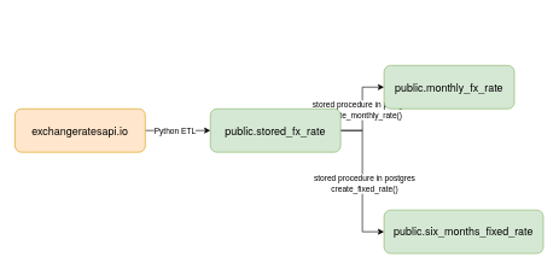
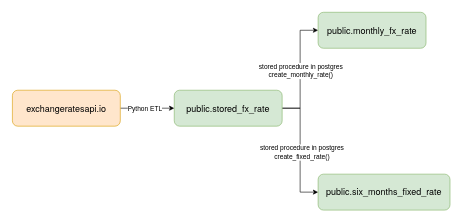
- <mxCell id="10" value="&lt;div&gt;&lt;font face=&quot;helvetica neue&quot; style=&quot;font-size: 15px&quot;&gt;public.monthly_fx_rate&lt;/font&gt;&lt;/div&gt;" style="rounded=1;whiteSpace=wrap;html=1;fillColor=#d5e8d4;strokeColor=#82b366;" vertex="1" parent="1"><mxGeometry x="530" y="90" width="180" height="60" as="geometry" /></mxCell>
+ <mxCell id="10" value="&lt;div&gt;&lt;font face=&quot;helvetica neue&quot; style=&quot;font-size: 15px&quot;&gt;public.monthly_fx_rate&lt;/font&gt;&lt;/div&gt;" style="rounded=1;whiteSpace=wrap;html=1;fillColor=#d5e8d4;strokeColor=#82b366;" vertex="1" parent="1"><mxGeometry x="530" y="20" width="180" height="60" as="geometry" /></mxCell>
